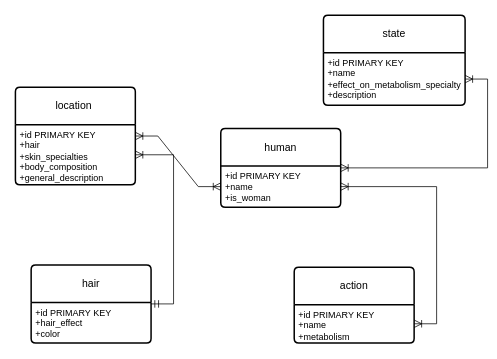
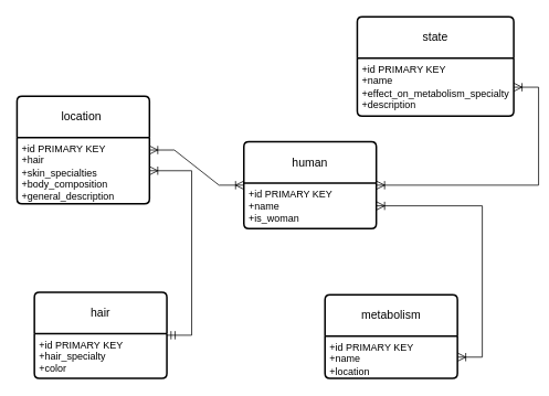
- <mxCell id="13" value="" style="edgeStyle=entityRelationEdgeStyle;fontSize=12;html=1;endArrow=ERoneToMany;startArrow=ERoneToMany;rounded=0;startSize=8;endSize=8;" parent="1" source="10" target="3" edge="1"><mxGeometry width="100" height="100" relative="1" as="geometry"><mxPoint x="270" y="173" as="sourcePoint" /><mxPoint x="370" y="73" as="targetPoint" /></mxGeometry></mxCell>
+ <mxCell id="13" value="" style="edgeStyle=entityRelationEdgeStyle;fontSize=12;html=1;endArrow=ERoneToMany;startArrow=ERoneToMany;rounded=0;startSize=8;endSize=8;" parent="1" source="10" target="2" edge="1"><mxGeometry width="100" height="100" relative="1" as="geometry"><mxPoint x="270" y="173" as="sourcePoint" /><mxPoint x="370" y="73" as="targetPoint" /></mxGeometry></mxCell>
- <mxCell id="8" value="action" style="swimlane;childLayout=stackLayout;horizontal=1;startSize=50;horizontalStack=0;rounded=1;fontSize=14;fontStyle=0;strokeWidth=2;resizeParent=0;resizeLast=1;shadow=0;dashed=0;align=center;arcSize=4;whiteSpace=wrap;html=1;" parent="1" vertex="1"><mxGeometry x="392" y="356" width="160" height="101" as="geometry" /></mxCell>
+ <mxCell id="8" value="metabolism" style="swimlane;childLayout=stackLayout;horizontal=1;startSize=50;horizontalStack=0;rounded=1;fontSize=14;fontStyle=0;strokeWidth=2;resizeParent=0;resizeLast=1;shadow=0;dashed=0;align=center;arcSize=4;whiteSpace=wrap;html=1;" parent="1" vertex="1"><mxGeometry x="392" y="356" width="160" height="101" as="geometry" /></mxCell>
- <mxCell id="5" value="+id PRIMARY KEY&lt;br&gt;+hair_effect&lt;br&gt;+color" style="align=left;strokeColor=none;fillColor=none;spacingLeft=4;fontSize=12;verticalAlign=top;resizable=0;rotatable=0;part=1;html=1;" parent="4" vertex="1"><mxGeometry y="50" width="160" height="54" as="geometry" /></mxCell>
+ <mxCell id="5" value="+id PRIMARY KEY&lt;br&gt;+hair_specialty&lt;br&gt;+color" style="align=left;strokeColor=none;fillColor=none;spacingLeft=4;fontSize=12;verticalAlign=top;resizable=0;rotatable=0;part=1;html=1;" parent="4" vertex="1"><mxGeometry y="50" width="160" height="54" as="geometry" /></mxCell>
- <mxCell id="9" value="+id PRIMARY KEY&lt;br&gt;+name&lt;br&gt;+metabolism&amp;nbsp;" style="align=left;strokeColor=none;fillColor=none;spacingLeft=4;fontSize=12;verticalAlign=top;resizable=0;rotatable=0;part=1;html=1;" parent="8" vertex="1"><mxGeometry y="50" width="160" height="51" as="geometry" /></mxCell>
+ <mxCell id="9" value="+id PRIMARY KEY&lt;br&gt;+name&lt;br&gt;+location&amp;nbsp;" style="align=left;strokeColor=none;fillColor=none;spacingLeft=4;fontSize=12;verticalAlign=top;resizable=0;rotatable=0;part=1;html=1;" parent="8" vertex="1"><mxGeometry y="50" width="160" height="51" as="geometry" /></mxCell>
